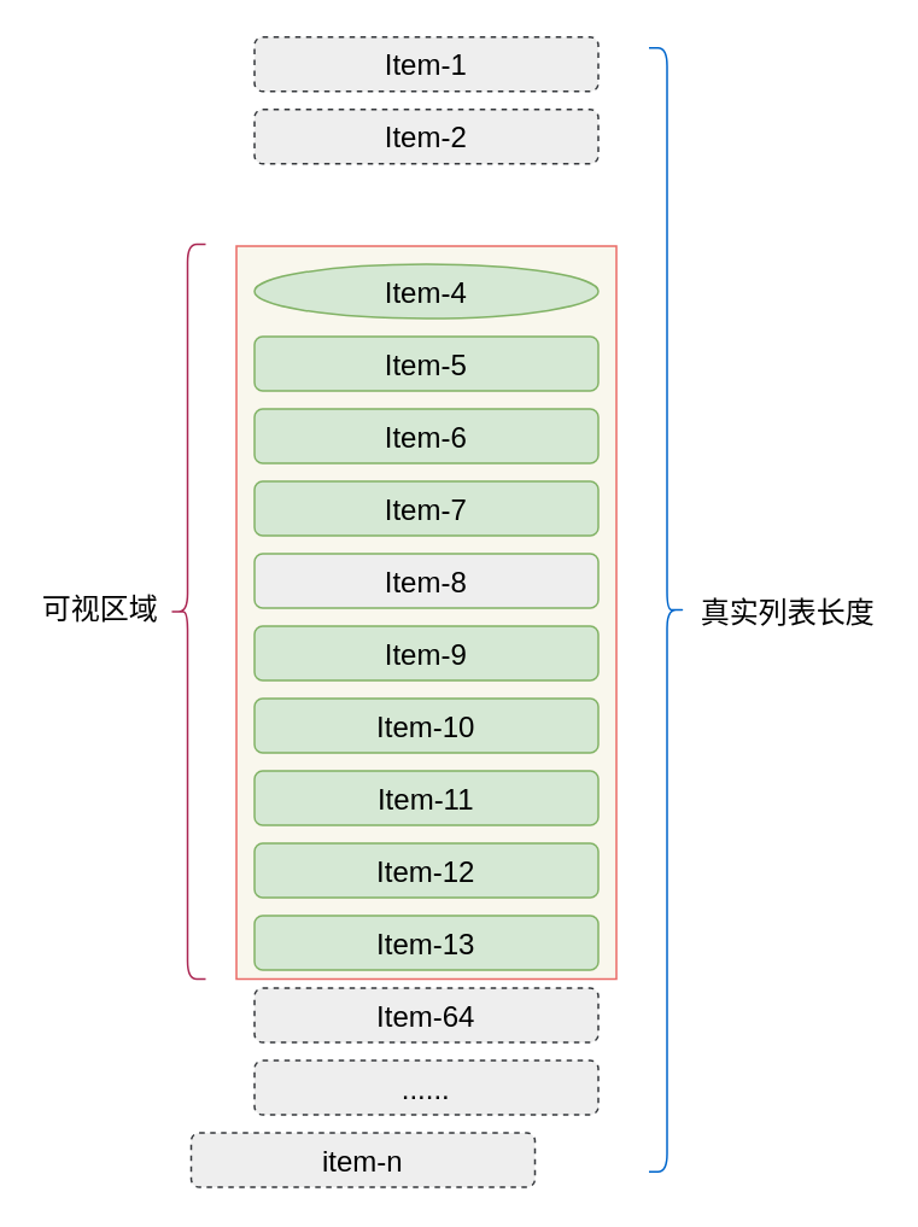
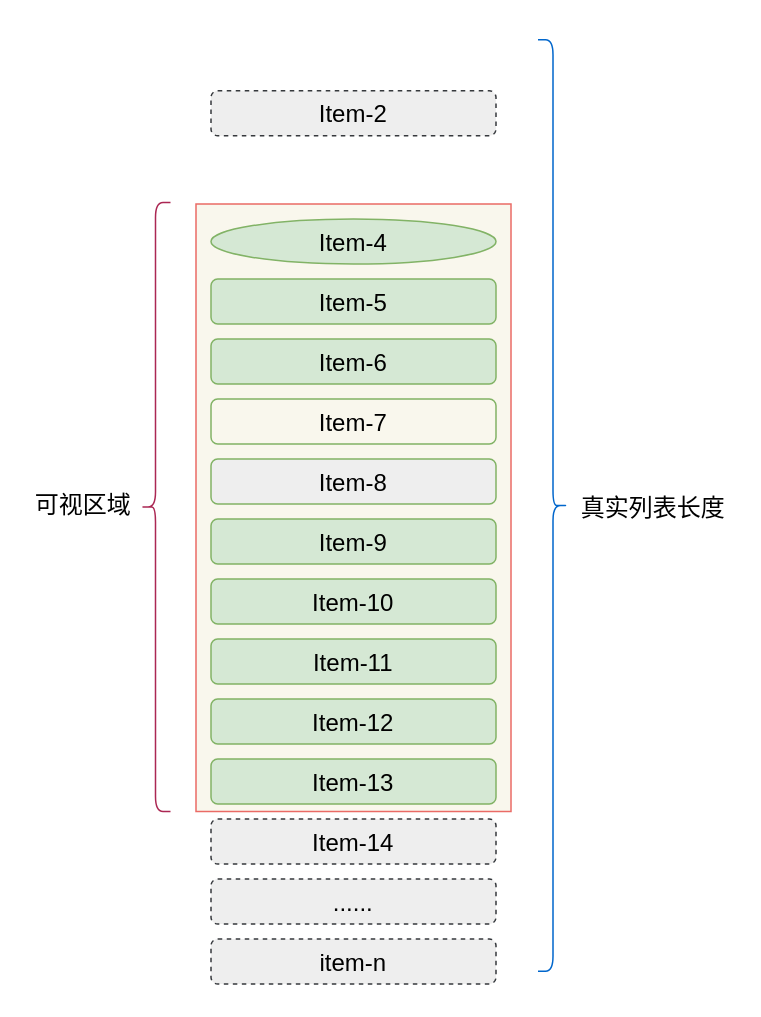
- <mxCell id="20" value="&lt;font style=&quot;font-size: 16px&quot;&gt;Item-1&lt;/font&gt;" style="rounded=1;whiteSpace=wrap;html=1;fillColor=#eeeeee;strokeColor=#36393d;dashed=1;" vertex="1" parent="1"><mxGeometry x="140" y="20" width="190" height="30" as="geometry" /></mxCell>
- <mxCell id="6" value="&lt;font style=&quot;font-size: 16px&quot;&gt;Item-7&lt;/font&gt;" style="rounded=1;whiteSpace=wrap;html=1;fillColor=#d5e8d4;strokeColor=#82b366;" vertex="1" parent="1"><mxGeometry x="140" y="265.5" width="190" height="30" as="geometry" /></mxCell>
+ <mxCell id="6" value="&lt;font style=&quot;font-size: 16px&quot;&gt;Item-7&lt;/font&gt;" style="rounded=1;whiteSpace=wrap;html=1;fillColor=#f9f7ed;strokeColor=#82b366;" vertex="1" parent="1"><mxGeometry x="140" y="265.5" width="190" height="30" as="geometry" /></mxCell>
- <mxCell id="13" value="&lt;font style=&quot;font-size: 16px&quot;&gt;Item-64&lt;/font&gt;" style="rounded=1;whiteSpace=wrap;html=1;fillColor=#eeeeee;strokeColor=#36393d;dashed=1;" vertex="1" parent="1"><mxGeometry x="140" y="545.5" width="190" height="30" as="geometry" /></mxCell>
+ <mxCell id="13" value="&lt;font style=&quot;font-size: 16px&quot;&gt;Item-14&lt;/font&gt;" style="rounded=1;whiteSpace=wrap;html=1;fillColor=#eeeeee;strokeColor=#36393d;dashed=1;" vertex="1" parent="1"><mxGeometry x="140" y="545.5" width="190" height="30" as="geometry" /></mxCell>
- <mxCell id="14" value="&lt;font style=&quot;font-size: 16px&quot;&gt;item-n&lt;/font&gt;" style="rounded=1;whiteSpace=wrap;html=1;fillColor=#eeeeee;strokeColor=#36393d;dashed=1;" vertex="1" parent="1"><mxGeometry x="105" y="625.5" width="190" height="30" as="geometry" /></mxCell>
+ <mxCell id="14" value="&lt;font style=&quot;font-size: 16px&quot;&gt;item-n&lt;/font&gt;" style="rounded=1;whiteSpace=wrap;html=1;fillColor=#eeeeee;strokeColor=#36393d;dashed=1;" vertex="1" parent="1"><mxGeometry x="140" y="625.5" width="190" height="30" as="geometry" /></mxCell>
